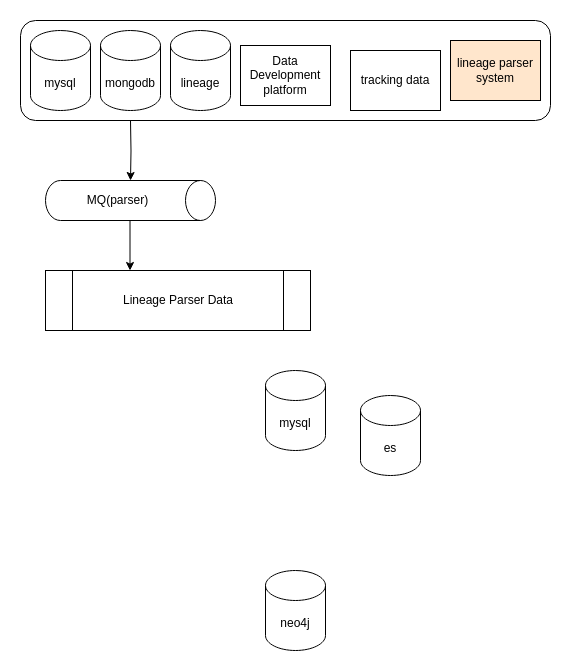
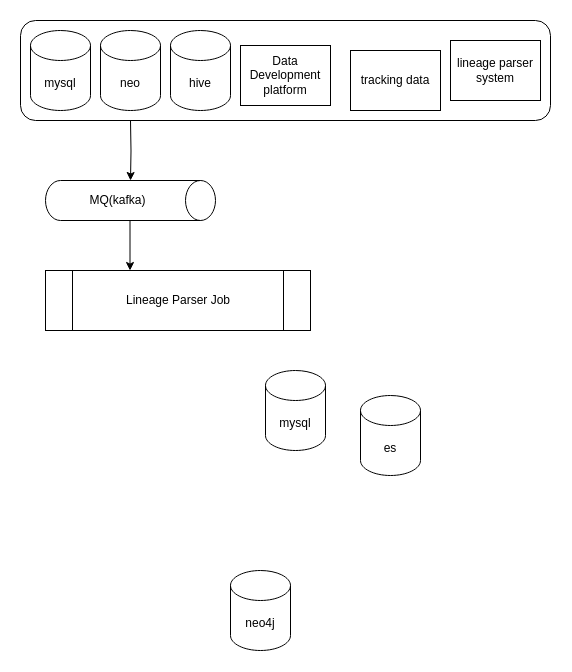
- <mxCell id="9" value="lineage parser system" style="rounded=0;whiteSpace=wrap;html=1;fillColor=#ffe6cc;" vertex="1" parent="1"><mxGeometry x="450" y="40" width="90" height="60" as="geometry" /></mxCell>
+ <mxCell id="9" value="lineage parser system" style="rounded=0;whiteSpace=wrap;html=1;" vertex="1" parent="1"><mxGeometry x="450" y="40" width="90" height="60" as="geometry" /></mxCell>
- <mxCell id="5" value="mongodb" style="shape=cylinder3;whiteSpace=wrap;html=1;boundedLbl=1;backgroundOutline=1;size=15;" vertex="1" parent="1"><mxGeometry x="100" y="30" width="60" height="80" as="geometry" /></mxCell>
+ <mxCell id="5" value="neo" style="shape=cylinder3;whiteSpace=wrap;html=1;boundedLbl=1;backgroundOutline=1;size=15;" vertex="1" parent="1"><mxGeometry x="100" y="30" width="60" height="80" as="geometry" /></mxCell>
- <mxCell id="6" value="lineage" style="shape=cylinder3;whiteSpace=wrap;html=1;boundedLbl=1;backgroundOutline=1;size=15;" vertex="1" parent="1"><mxGeometry x="170" y="30" width="60" height="80" as="geometry" /></mxCell>
+ <mxCell id="6" value="hive" style="shape=cylinder3;whiteSpace=wrap;html=1;boundedLbl=1;backgroundOutline=1;size=15;" vertex="1" parent="1"><mxGeometry x="170" y="30" width="60" height="80" as="geometry" /></mxCell>
- <mxCell id="10" value="MQ(parser)" style="shape=cylinder3;whiteSpace=wrap;html=1;boundedLbl=1;backgroundOutline=1;size=15;direction=south;" vertex="1" parent="1"><mxGeometry x="45" y="180" width="170" height="40" as="geometry" /></mxCell>
+ <mxCell id="10" value="MQ(kafka)" style="shape=cylinder3;whiteSpace=wrap;html=1;boundedLbl=1;backgroundOutline=1;size=15;direction=south;" vertex="1" parent="1"><mxGeometry x="45" y="180" width="170" height="40" as="geometry" /></mxCell>
- <mxCell id="11" value="Lineage Parser Data" style="shape=process;whiteSpace=wrap;html=1;backgroundOutline=1;" vertex="1" parent="1"><mxGeometry x="45" y="270" width="265" height="60" as="geometry" /></mxCell>
+ <mxCell id="11" value="Lineage Parser Job" style="shape=process;whiteSpace=wrap;html=1;backgroundOutline=1;" vertex="1" parent="1"><mxGeometry x="45" y="270" width="265" height="60" as="geometry" /></mxCell>
- <mxCell id="14" value="neo4j" style="shape=cylinder3;whiteSpace=wrap;html=1;boundedLbl=1;backgroundOutline=1;size=15;" vertex="1" parent="1"><mxGeometry x="265" y="570" width="60" height="80" as="geometry" /></mxCell>
+ <mxCell id="14" value="neo4j" style="shape=cylinder3;whiteSpace=wrap;html=1;boundedLbl=1;backgroundOutline=1;size=15;" vertex="1" parent="1"><mxGeometry x="230" y="570" width="60" height="80" as="geometry" /></mxCell>
